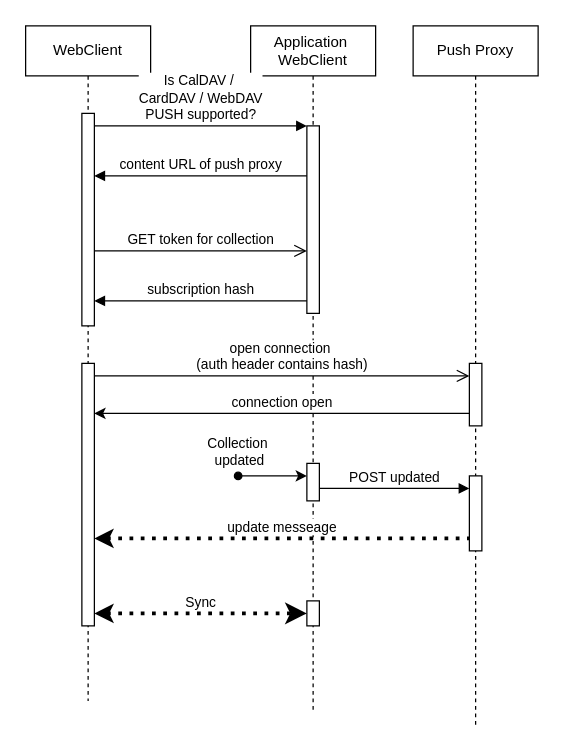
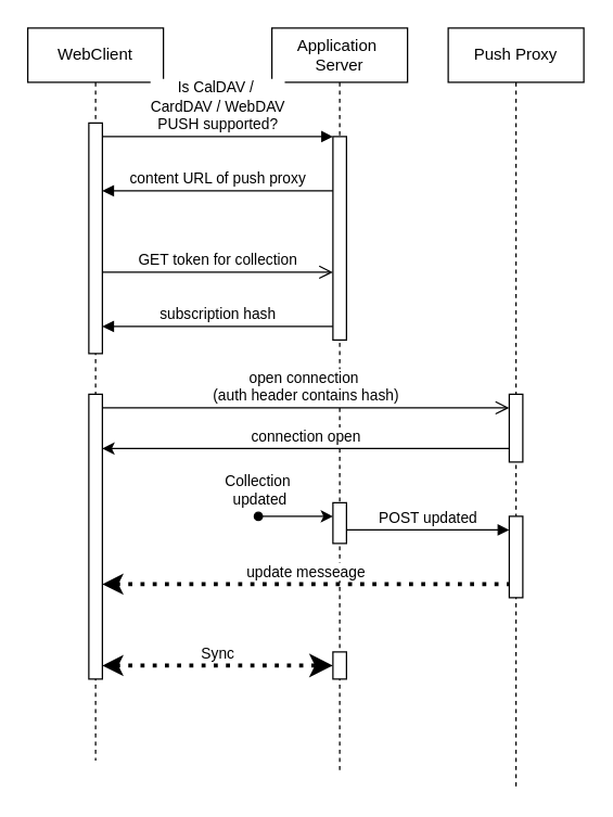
- <mxCell id="5" value="&lt;div&gt;Application&amp;nbsp;&lt;/div&gt;&lt;div&gt;WebClient&lt;/div&gt;" style="shape=umlLifeline;perimeter=lifelinePerimeter;whiteSpace=wrap;html=1;container=0;dropTarget=0;collapsible=0;recursiveResize=0;outlineConnect=0;portConstraint=eastwest;newEdgeStyle={&quot;edgeStyle&quot;:&quot;elbowEdgeStyle&quot;,&quot;elbow&quot;:&quot;vertical&quot;,&quot;curved&quot;:0,&quot;rounded&quot;:0};" parent="1" vertex="1"><mxGeometry x="200" y="20" width="100" height="550" as="geometry" /></mxCell>
+ <mxCell id="5" value="&lt;div&gt;Application&amp;nbsp;&lt;/div&gt;&lt;div&gt;Server&lt;/div&gt;" style="shape=umlLifeline;perimeter=lifelinePerimeter;whiteSpace=wrap;html=1;container=0;dropTarget=0;collapsible=0;recursiveResize=0;outlineConnect=0;portConstraint=eastwest;newEdgeStyle={&quot;edgeStyle&quot;:&quot;elbowEdgeStyle&quot;,&quot;elbow&quot;:&quot;vertical&quot;,&quot;curved&quot;:0,&quot;rounded&quot;:0};" parent="1" vertex="1"><mxGeometry x="200" y="20" width="100" height="550" as="geometry" /></mxCell>
